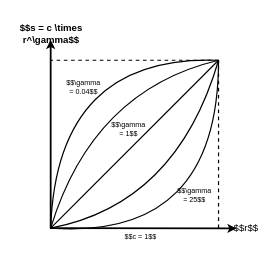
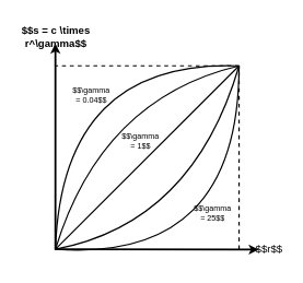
- <mxCell id="16" value="$$c = 1$$" style="text;html=1;strokeColor=none;fillColor=none;align=center;verticalAlign=middle;whiteSpace=wrap;rounded=0;" parent="1" vertex="1"><mxGeometry x="204" y="380" width="60" height="30" as="geometry" /></mxCell>
